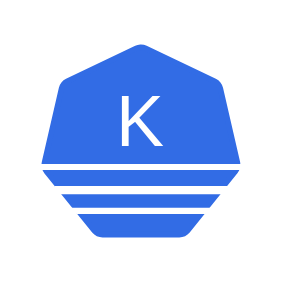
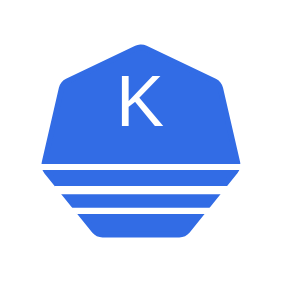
- <mxCell id="4" value="&lt;span style=&quot;font-size: 36px&quot;&gt;&lt;font color=&quot;#ffffff&quot;&gt;K&lt;/font&gt;&lt;/span&gt;" style="text;html=1;strokeColor=none;fillColor=none;align=center;verticalAlign=middle;whiteSpace=wrap;rounded=0;" vertex="1" parent="1"><mxGeometry x="50" y="50" width="40" height="20" as="geometry" /></mxCell>
+ <mxCell id="4" value="&lt;span style=&quot;font-size: 36px&quot;&gt;&lt;font color=&quot;#ffffff&quot;&gt;K&lt;/font&gt;&lt;/span&gt;" style="text;html=1;strokeColor=none;fillColor=none;align=center;verticalAlign=middle;whiteSpace=wrap;rounded=0;" vertex="1" parent="1"><mxGeometry x="50" y="40" width="40" height="20" as="geometry" /></mxCell>
